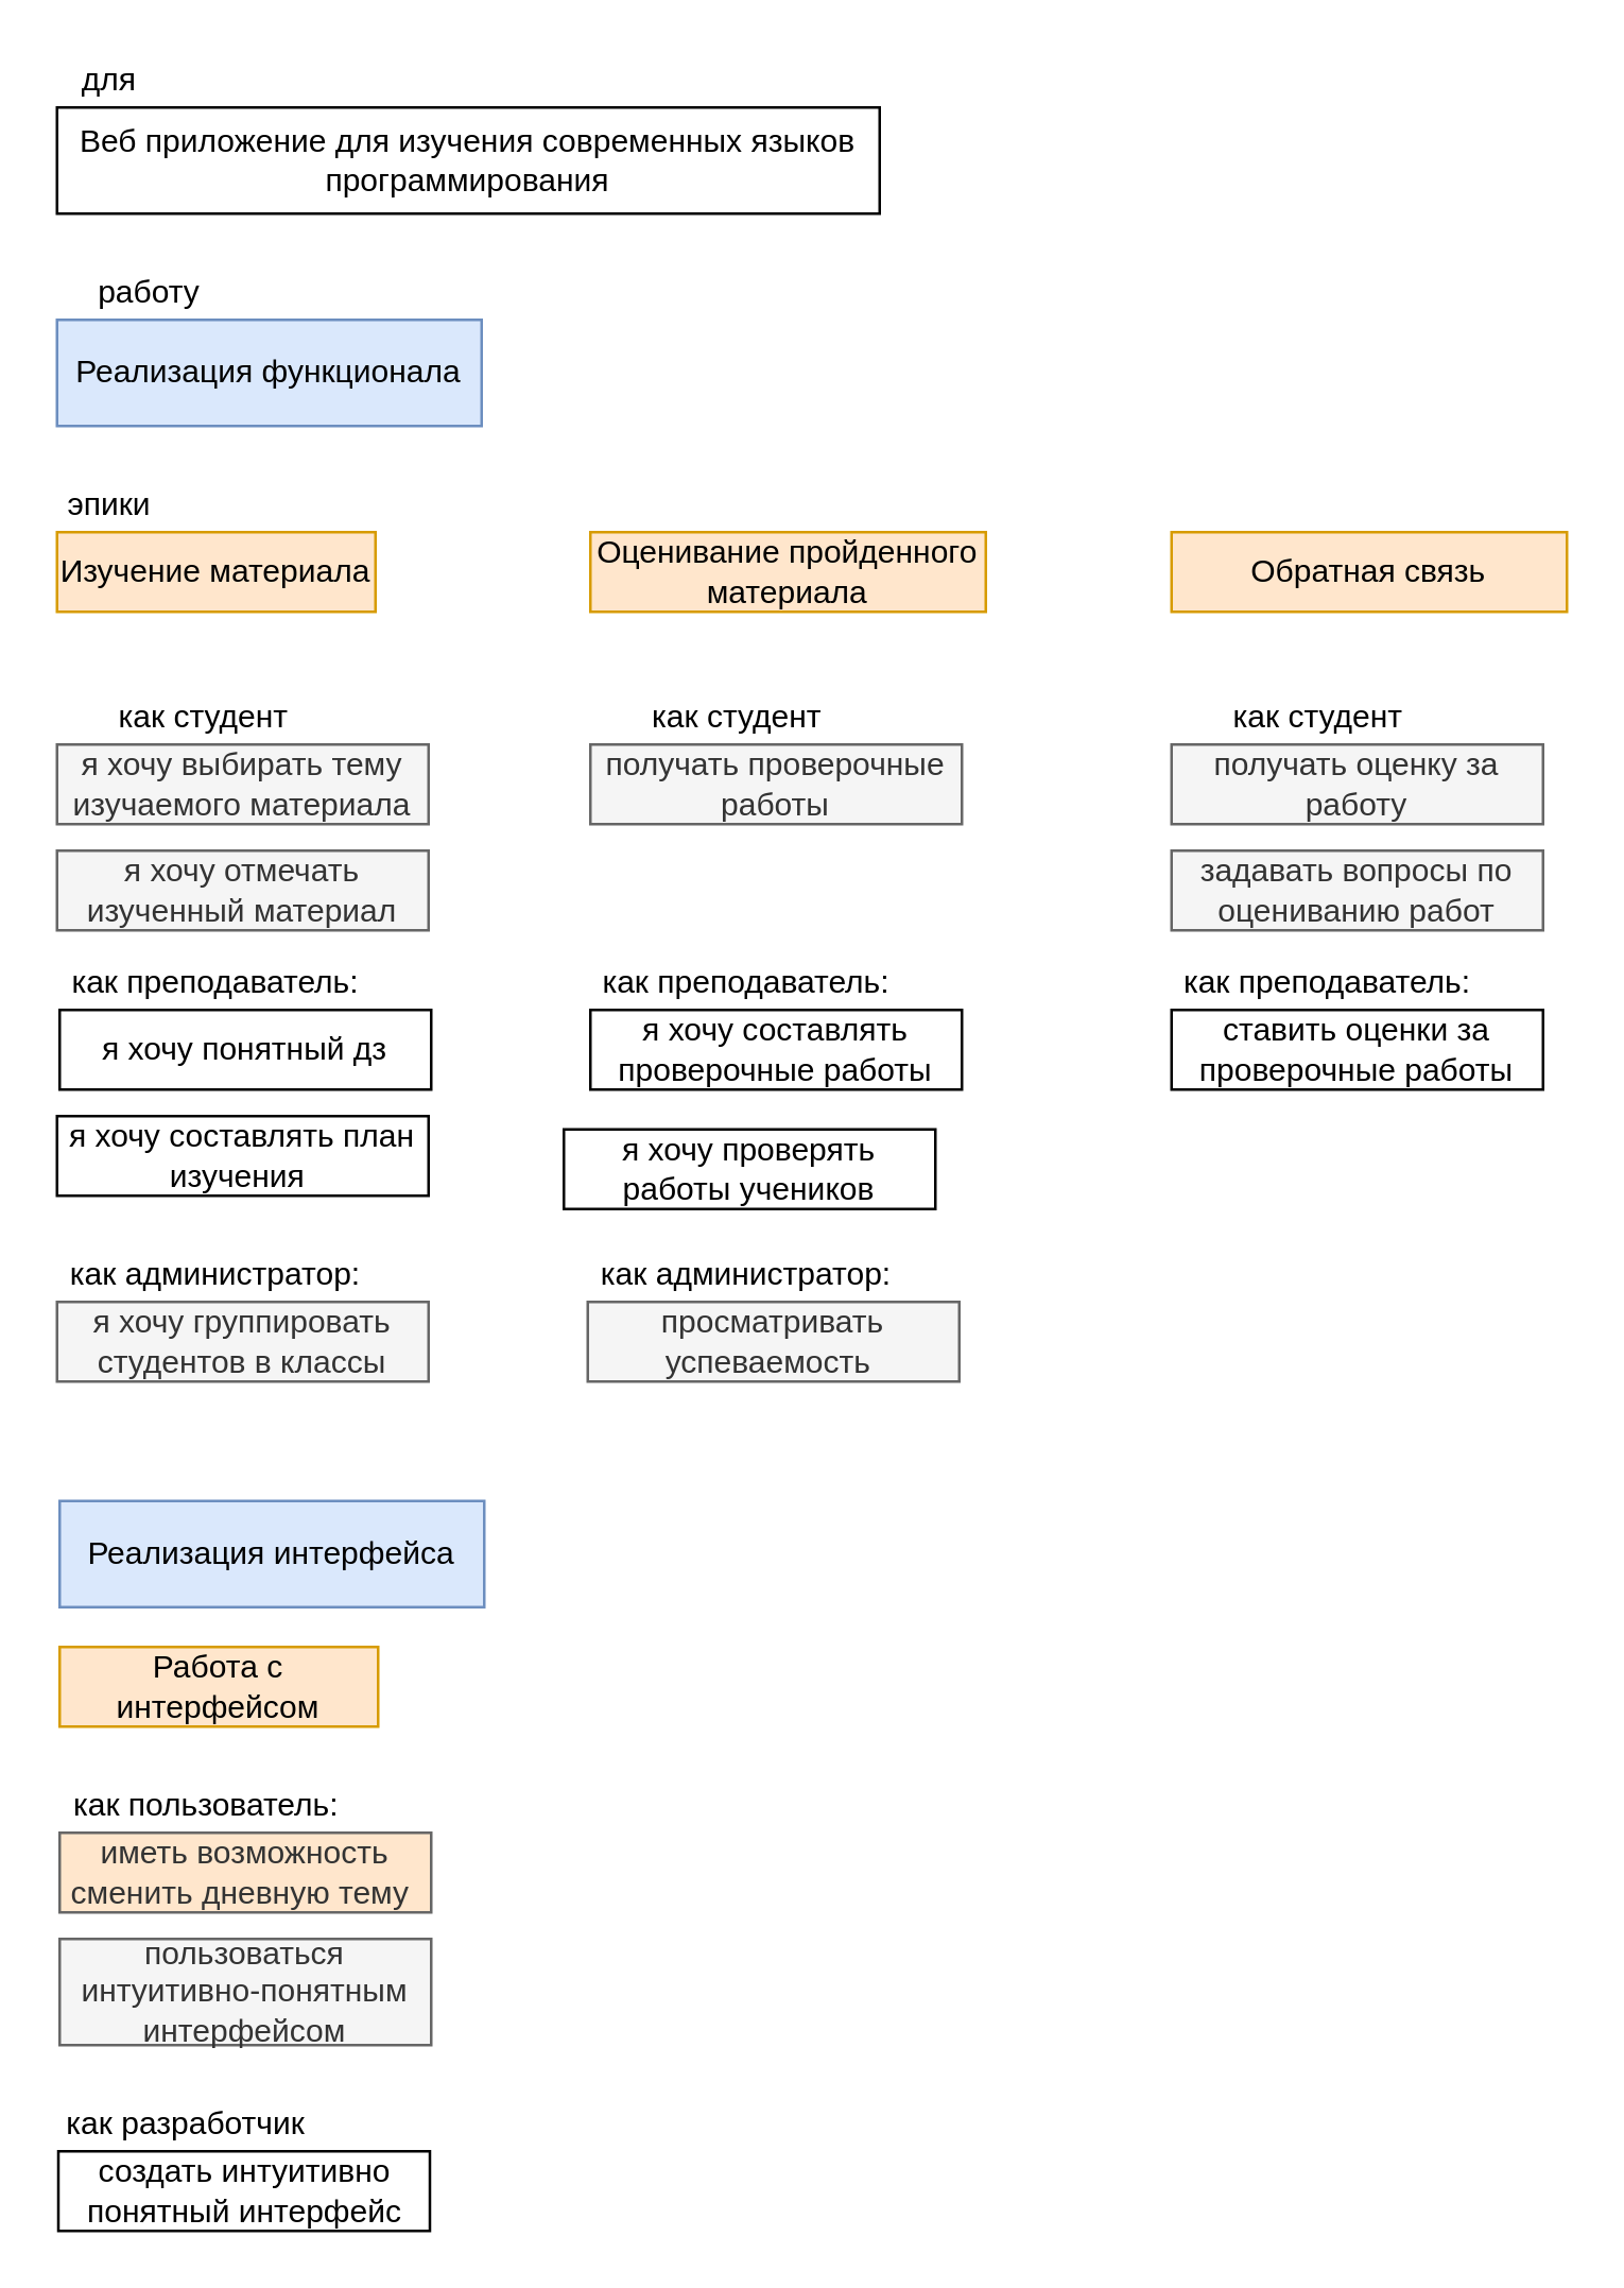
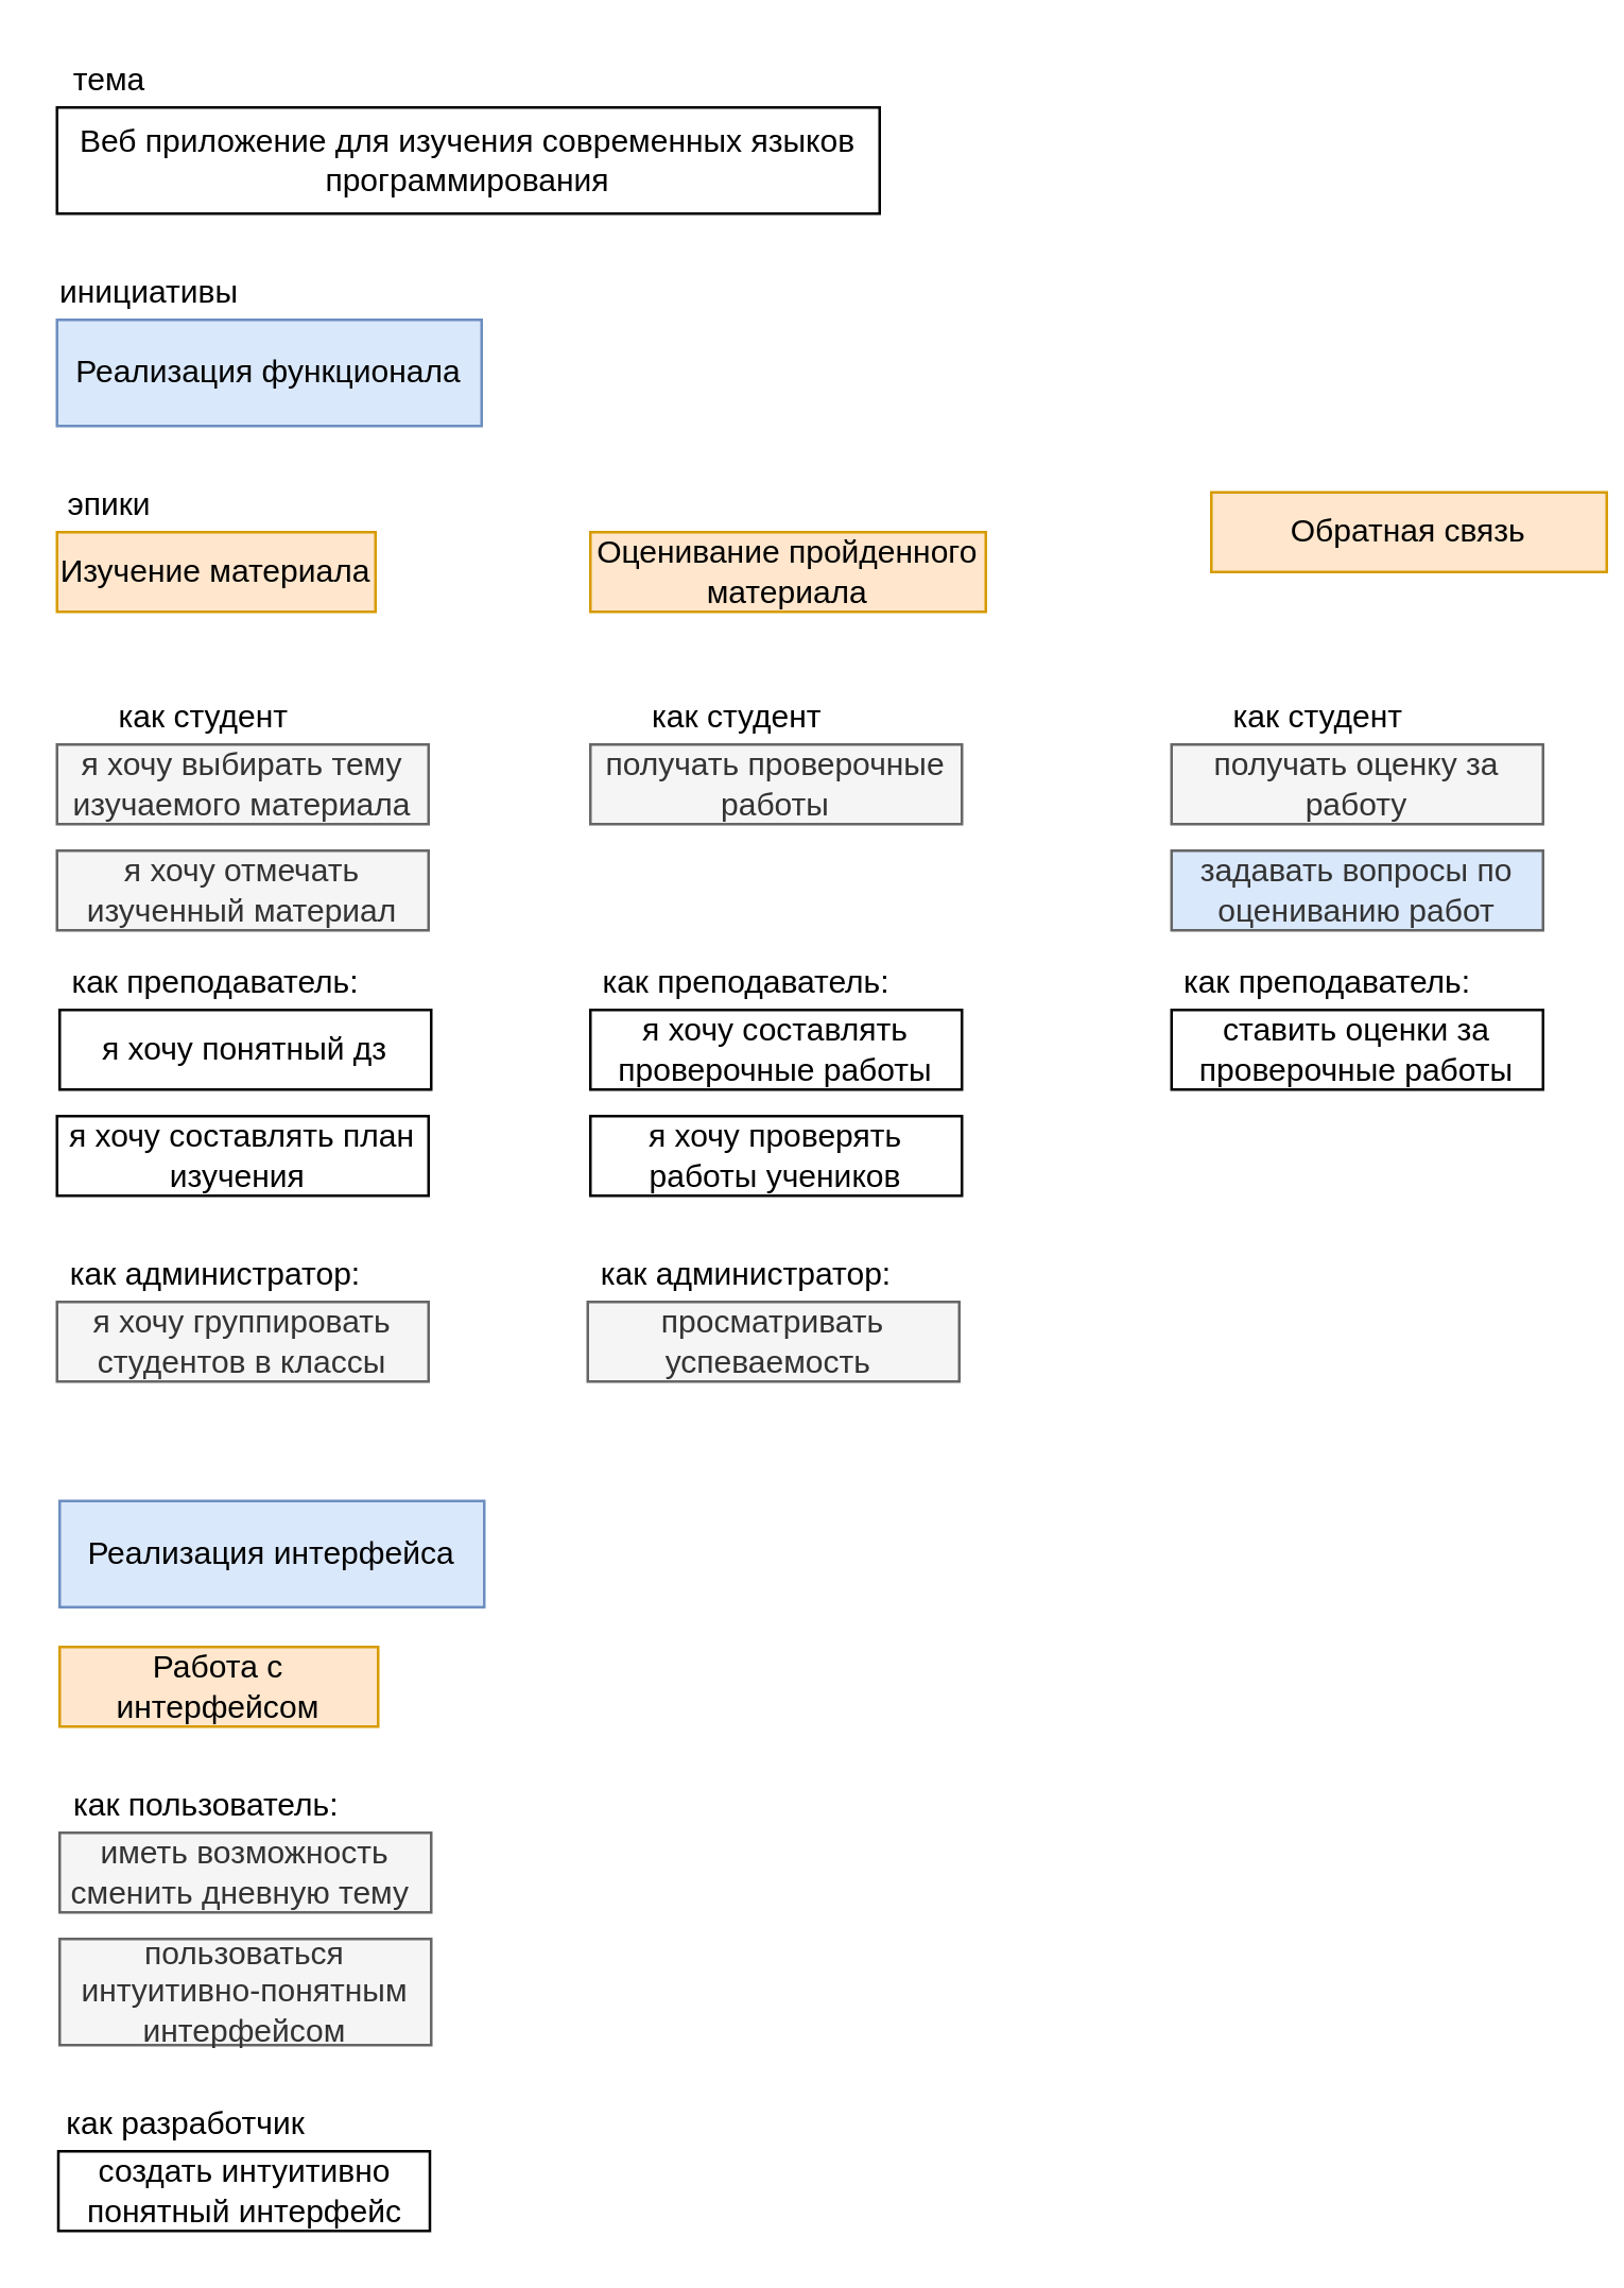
- <mxCell id="3" value="для" style="text;html=1;strokeColor=none;fillColor=none;align=center;verticalAlign=middle;whiteSpace=wrap;rounded=0;hachureGap=4;pointerEvents=0;" vertex="1" parent="1"><mxGeometry x="21" y="20" width="40" height="20" as="geometry" /></mxCell>
+ <mxCell id="3" value="тема" style="text;html=1;strokeColor=none;fillColor=none;align=center;verticalAlign=middle;whiteSpace=wrap;rounded=0;hachureGap=4;pointerEvents=0;" vertex="1" parent="1"><mxGeometry x="21" y="20" width="40" height="20" as="geometry" /></mxCell>
- <mxCell id="5" value="работу" style="text;html=1;strokeColor=none;fillColor=none;align=center;verticalAlign=middle;whiteSpace=wrap;rounded=0;hachureGap=4;pointerEvents=0;" vertex="1" parent="1"><mxGeometry x="21" y="100" width="70" height="20" as="geometry" /></mxCell>
+ <mxCell id="5" value="инициативы" style="text;html=1;strokeColor=none;fillColor=none;align=center;verticalAlign=middle;whiteSpace=wrap;rounded=0;hachureGap=4;pointerEvents=0;" vertex="1" parent="1"><mxGeometry x="21" y="100" width="70" height="20" as="geometry" /></mxCell>
- <mxCell id="24" value="Обратная связь" style="rounded=0;whiteSpace=wrap;html=1;hachureGap=4;pointerEvents=0;fillColor=#ffe6cc;strokeColor=#d79b00;" vertex="1" parent="1"><mxGeometry x="441" y="200" width="149" height="30" as="geometry" /></mxCell>
+ <mxCell id="24" value="Обратная связь" style="rounded=0;whiteSpace=wrap;html=1;hachureGap=4;pointerEvents=0;fillColor=#ffe6cc;strokeColor=#d79b00;" vertex="1" parent="1"><mxGeometry x="456" y="185" width="149" height="30" as="geometry" /></mxCell>
- <mxCell id="27" value="&lt;span&gt;задавать вопросы по оцениванию работ&lt;/span&gt;" style="rounded=0;whiteSpace=wrap;html=1;hachureGap=4;pointerEvents=0;fillColor=#f5f5f5;strokeColor=#666666;fontColor=#333333;" vertex="1" parent="1"><mxGeometry x="441" y="320" width="140" height="30" as="geometry" /></mxCell>
+ <mxCell id="27" value="&lt;span&gt;задавать вопросы по оцениванию работ&lt;/span&gt;" style="rounded=0;whiteSpace=wrap;html=1;hachureGap=4;pointerEvents=0;fillColor=#dae8fc;strokeColor=#666666;fontColor=#333333;" vertex="1" parent="1"><mxGeometry x="441" y="320" width="140" height="30" as="geometry" /></mxCell>
- <mxCell id="16" value="я хочу проверять работы учеников" style="rounded=0;whiteSpace=wrap;html=1;hachureGap=4;pointerEvents=0;" vertex="1" parent="1"><mxGeometry x="212" y="425" width="140" height="30" as="geometry" /></mxCell>
+ <mxCell id="16" value="я хочу проверять работы учеников" style="rounded=0;whiteSpace=wrap;html=1;hachureGap=4;pointerEvents=0;" vertex="1" parent="1"><mxGeometry x="222" y="420" width="140" height="30" as="geometry" /></mxCell>
- <mxCell id="33" value="иметь возможность сменить дневную тему&amp;nbsp;" style="rounded=0;whiteSpace=wrap;html=1;hachureGap=4;pointerEvents=0;fillColor=#ffe6cc;strokeColor=#666666;fontColor=#333333;" vertex="1" parent="1"><mxGeometry x="22" y="690" width="140" height="30" as="geometry" /></mxCell>
+ <mxCell id="33" value="иметь возможность сменить дневную тему&amp;nbsp;" style="rounded=0;whiteSpace=wrap;html=1;hachureGap=4;pointerEvents=0;fillColor=#f5f5f5;strokeColor=#666666;fontColor=#333333;" vertex="1" parent="1"><mxGeometry x="22" y="690" width="140" height="30" as="geometry" /></mxCell>
